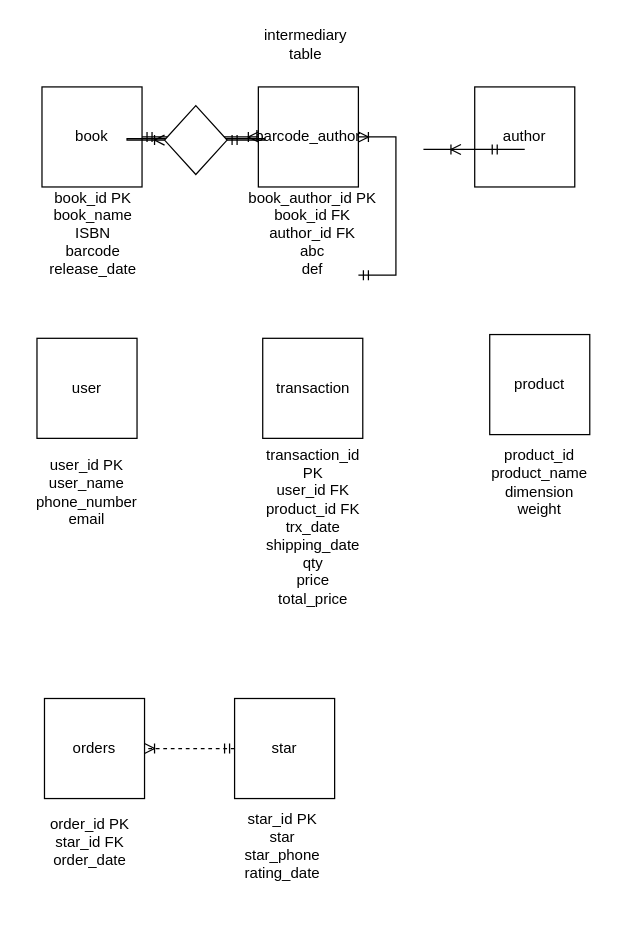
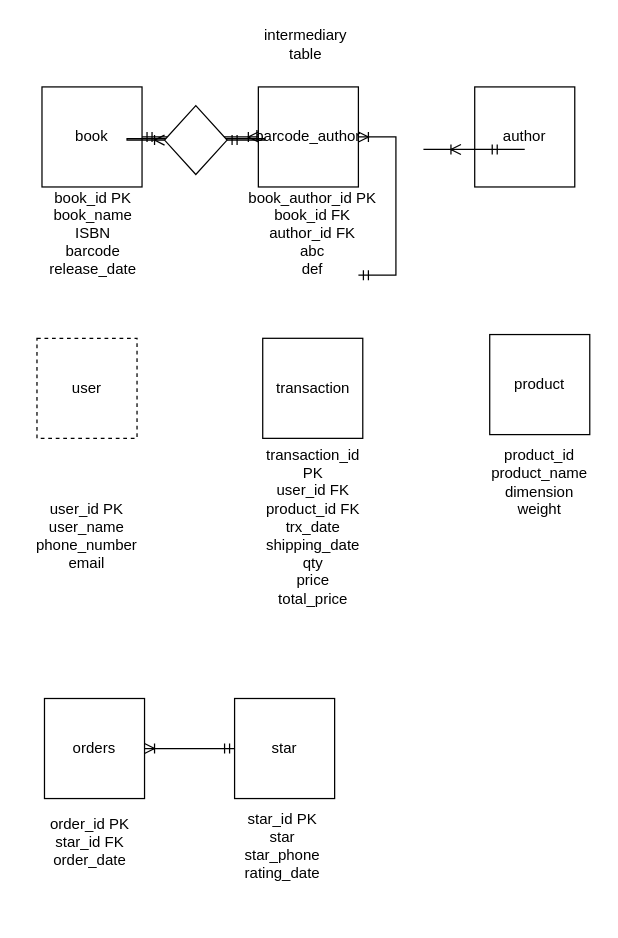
- <mxCell id="10" value="user" style="whiteSpace=wrap;html=1;aspect=fixed;" vertex="1" parent="1"><mxGeometry x="29" y="270" width="80" height="80" as="geometry" /></mxCell>
+ <mxCell id="10" value="user" style="whiteSpace=wrap;html=1;aspect=fixed;dashed=1;" vertex="1" parent="1"><mxGeometry x="29" y="270" width="80" height="80" as="geometry" /></mxCell>
- <mxCell id="13" value="user_id PK&lt;div&gt;user_name&lt;/div&gt;&lt;div&gt;phone_number&lt;/div&gt;&lt;div&gt;email&lt;/div&gt;" style="text;html=1;align=center;verticalAlign=middle;whiteSpace=wrap;rounded=0;" vertex="1" parent="1"><mxGeometry x="28" y="353" width="82" height="79" as="geometry" /></mxCell>
+ <mxCell id="13" value="user_id PK&lt;div&gt;user_name&lt;/div&gt;&lt;div&gt;phone_number&lt;/div&gt;&lt;div&gt;email&lt;/div&gt;" style="text;html=1;align=center;verticalAlign=middle;whiteSpace=wrap;rounded=0;" vertex="1" parent="1"><mxGeometry x="28" y="388" width="82" height="79" as="geometry" /></mxCell>
- <mxCell id="18" value="" style="edgeStyle=entityRelationEdgeStyle;fontSize=12;html=1;endArrow=ERoneToMany;startArrow=ERmandOne;rounded=0;exitX=0;exitY=0.5;exitDx=0;exitDy=0;entryX=1;entryY=0.5;entryDx=0;entryDy=0;dashed=1;" edge="1" parent="1" source="21" target="19"><mxGeometry width="100" height="100" relative="1" as="geometry"><mxPoint x="168" y="702" as="sourcePoint" /><mxPoint x="125" y="812.5" as="targetPoint" /></mxGeometry></mxCell>
+ <mxCell id="18" value="" style="edgeStyle=entityRelationEdgeStyle;fontSize=12;html=1;endArrow=ERoneToMany;startArrow=ERmandOne;rounded=0;exitX=0;exitY=0.5;exitDx=0;exitDy=0;entryX=1;entryY=0.5;entryDx=0;entryDy=0;" edge="1" parent="1" source="21" target="19"><mxGeometry width="100" height="100" relative="1" as="geometry"><mxPoint x="168" y="702" as="sourcePoint" /><mxPoint x="125" y="812.5" as="targetPoint" /></mxGeometry></mxCell>
